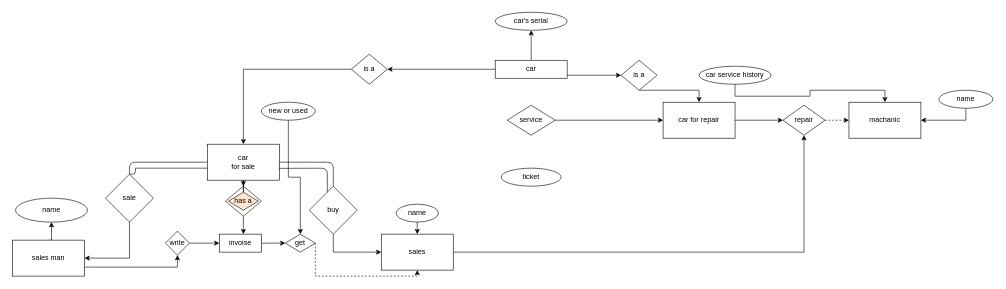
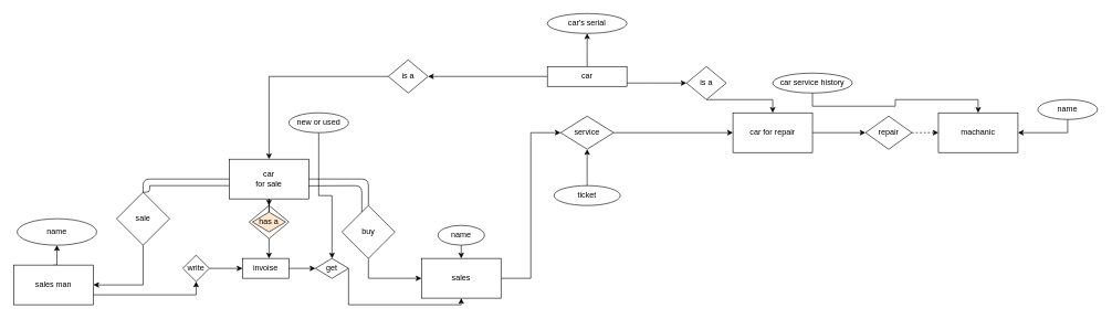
+ <mxCell id="45" style="edgeStyle=orthogonalEdgeStyle;rounded=0;orthogonalLoop=1;jettySize=auto;html=1;exitX=0.5;exitY=0;exitDx=0;exitDy=0;entryX=0.5;entryY=1;entryDx=0;entryDy=0;" edge="1" parent="1" source="46" target="48"><mxGeometry relative="1" as="geometry" /></mxCell>
- <mxCell id="7" style="edgeStyle=orthogonalEdgeStyle;rounded=0;orthogonalLoop=1;jettySize=auto;html=1;exitX=1;exitY=0.5;exitDx=0;exitDy=0;" edge="1" parent="1" source="8" target="51"><mxGeometry relative="1" as="geometry" /></mxCell>
+ <mxCell id="7" style="edgeStyle=orthogonalEdgeStyle;rounded=0;orthogonalLoop=1;jettySize=auto;html=1;exitX=1;exitY=0.5;exitDx=0;exitDy=0;entryX=0;entryY=0.5;entryDx=0;entryDy=0;" edge="1" parent="1" source="8" target="48"><mxGeometry relative="1" as="geometry" /></mxCell>
- <mxCell id="22" style="edgeStyle=orthogonalEdgeStyle;rounded=0;orthogonalLoop=1;jettySize=auto;html=1;exitX=1;exitY=0.5;exitDx=0;exitDy=0;entryX=0.5;entryY=1;entryDx=0;entryDy=0;dashed=1;" edge="1" parent="1" source="23" target="8"><mxGeometry relative="1" as="geometry"><mxPoint x="695" y="460" as="targetPoint" /><Array as="points"><mxPoint x="525" y="460" /><mxPoint x="695" y="460" /></Array></mxGeometry></mxCell>
+ <mxCell id="22" style="edgeStyle=orthogonalEdgeStyle;rounded=0;orthogonalLoop=1;jettySize=auto;html=1;exitX=1;exitY=0.5;exitDx=0;exitDy=0;entryX=0.5;entryY=1;entryDx=0;entryDy=0;" edge="1" parent="1" source="23" target="8"><mxGeometry relative="1" as="geometry"><mxPoint x="695" y="460" as="targetPoint" /><Array as="points"><mxPoint x="525" y="460" /><mxPoint x="695" y="460" /></Array></mxGeometry></mxCell>
